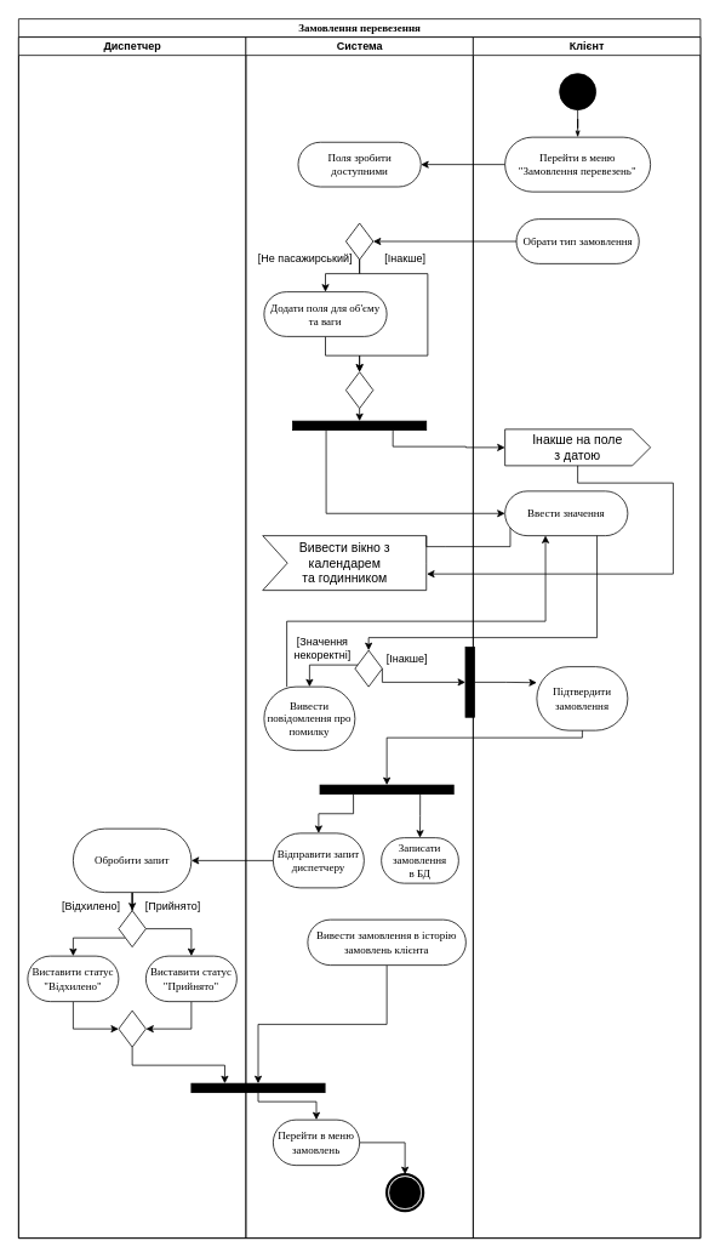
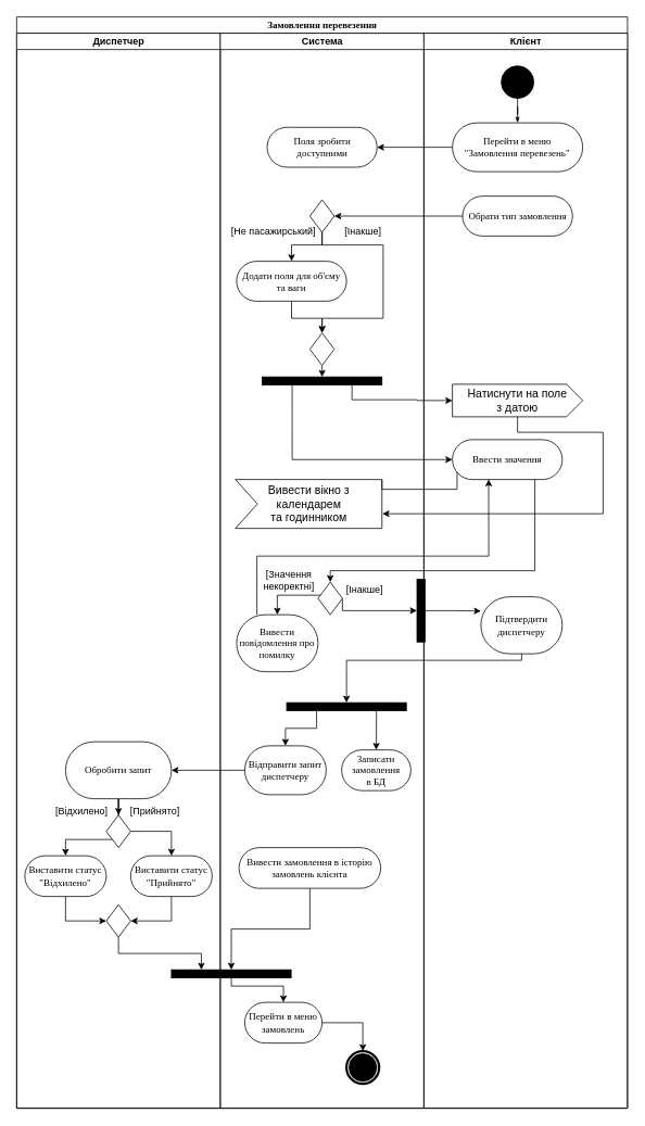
- <mxCell id="48" value="Інакше на поле&lt;br style=&quot;border-color: var(--border-color);&quot;&gt;з датою" style="html=1;shape=mxgraph.infographic.ribbonSimple;notch1=0;notch2=20;align=center;verticalAlign=middle;fontSize=14;fontStyle=0;fillColor=#FFFFFF;whiteSpace=wrap;" parent="42" vertex="1"><mxGeometry x="35" y="431" width="160" height="40" as="geometry" /></mxCell>
+ <mxCell id="48" value="Натиснути на поле&lt;br style=&quot;border-color: var(--border-color);&quot;&gt;з датою" style="html=1;shape=mxgraph.infographic.ribbonSimple;notch1=0;notch2=20;align=center;verticalAlign=middle;fontSize=14;fontStyle=0;fillColor=#FFFFFF;whiteSpace=wrap;" parent="42" vertex="1"><mxGeometry x="35" y="431" width="160" height="40" as="geometry" /></mxCell>
- <mxCell id="56" value="Підтвердити&lt;br&gt;замовлення" style="rounded=1;whiteSpace=wrap;html=1;shadow=0;comic=0;labelBackgroundColor=none;strokeWidth=1;fontFamily=Verdana;fontSize=12;align=center;arcSize=50;" parent="42" vertex="1"><mxGeometry x="70" y="692" width="100" height="70" as="geometry" /></mxCell>
+ <mxCell id="56" value="Підтвердити&lt;br&gt;диспетчеру" style="rounded=1;whiteSpace=wrap;html=1;shadow=0;comic=0;labelBackgroundColor=none;strokeWidth=1;fontFamily=Verdana;fontSize=12;align=center;arcSize=50;" parent="42" vertex="1"><mxGeometry x="70" y="692" width="100" height="70" as="geometry" /></mxCell>
- <mxCell id="36" value="Вивести замовлення в історію замовлень клієнта" style="rounded=1;whiteSpace=wrap;html=1;shadow=0;comic=0;labelBackgroundColor=none;strokeWidth=1;fontFamily=Verdana;fontSize=12;align=center;arcSize=50;" parent="16" vertex="1"><mxGeometry x="68" y="970" width="174" height="50" as="geometry" /></mxCell>
+ <mxCell id="36" value="Вивести замовлення в історію замовлень клієнта" style="rounded=1;whiteSpace=wrap;html=1;shadow=0;comic=0;labelBackgroundColor=none;strokeWidth=1;fontFamily=Verdana;fontSize=12;align=center;arcSize=50;" parent="16" vertex="1"><mxGeometry x="23" y="1000" width="174" height="50" as="geometry" /></mxCell>
